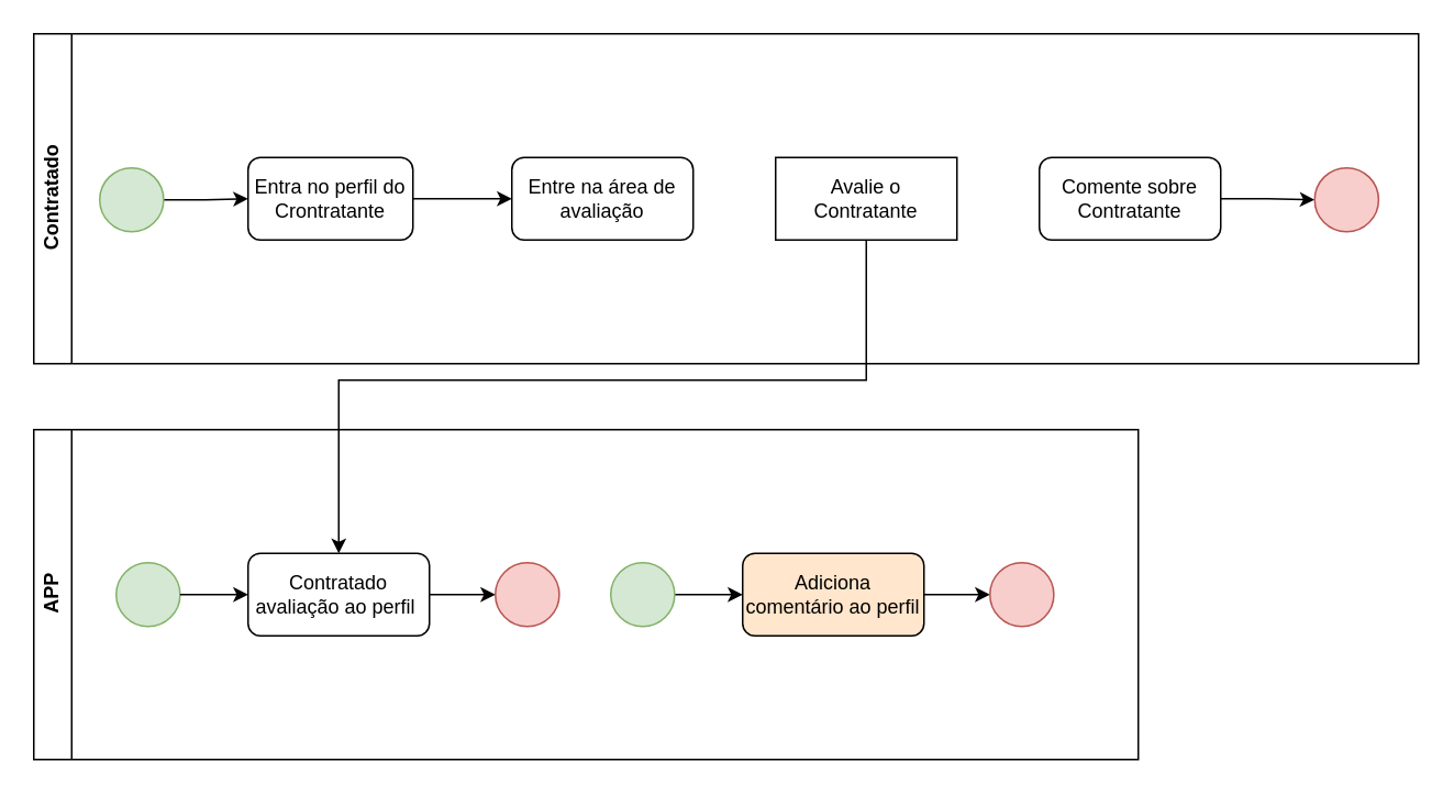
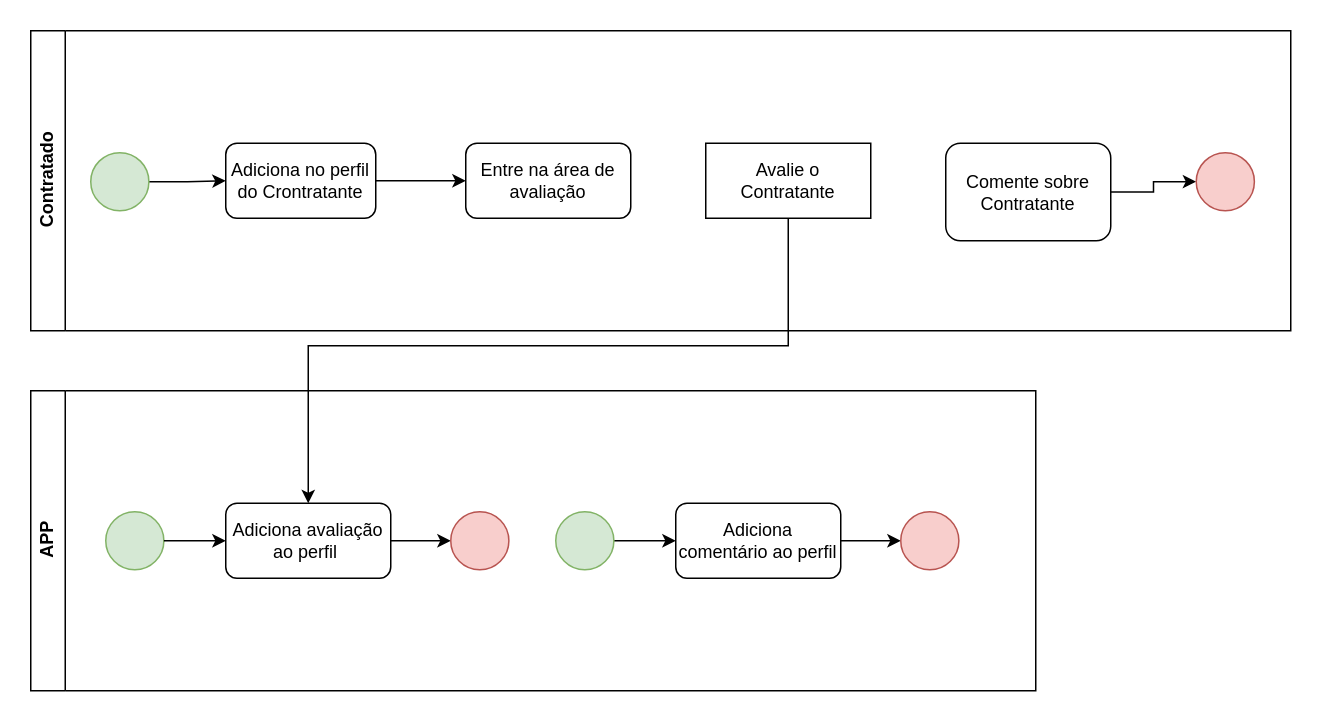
- <mxCell id="6" value="Entra no perfil do Crontratante" style="rounded=1;whiteSpace=wrap;html=1;" vertex="1" parent="2"><mxGeometry x="130" y="75" width="100" height="50" as="geometry" /></mxCell>
+ <mxCell id="6" value="Adiciona no perfil do Crontratante" style="rounded=1;whiteSpace=wrap;html=1;" vertex="1" parent="2"><mxGeometry x="130" y="75" width="100" height="50" as="geometry" /></mxCell>
- <mxCell id="10" value="Comente sobre Contratante" style="rounded=1;whiteSpace=wrap;html=1;" vertex="1" parent="2"><mxGeometry x="610" y="75" width="110" height="50" as="geometry" /></mxCell>
+ <mxCell id="10" value="Comente sobre Contratante" style="rounded=1;whiteSpace=wrap;html=1;" vertex="1" parent="2"><mxGeometry x="610" y="75" width="110" height="65" as="geometry" /></mxCell>
- <mxCell id="15" value="Contratado avaliação ao perfil&amp;nbsp;" style="rounded=1;whiteSpace=wrap;html=1;" vertex="1" parent="12"><mxGeometry x="130" y="75" width="110" height="50" as="geometry" /></mxCell>
+ <mxCell id="15" value="Adiciona avaliação ao perfil&amp;nbsp;" style="rounded=1;whiteSpace=wrap;html=1;" vertex="1" parent="12"><mxGeometry x="130" y="75" width="110" height="50" as="geometry" /></mxCell>
- <mxCell id="21" value="Adiciona comentário ao perfil" style="rounded=1;whiteSpace=wrap;html=1;fillColor=#ffe6cc;" vertex="1" parent="12"><mxGeometry x="430" y="75.01" width="110" height="50" as="geometry" /></mxCell>
+ <mxCell id="21" value="Adiciona comentário ao perfil" style="rounded=1;whiteSpace=wrap;html=1;" vertex="1" parent="12"><mxGeometry x="430" y="75.01" width="110" height="50" as="geometry" /></mxCell>
